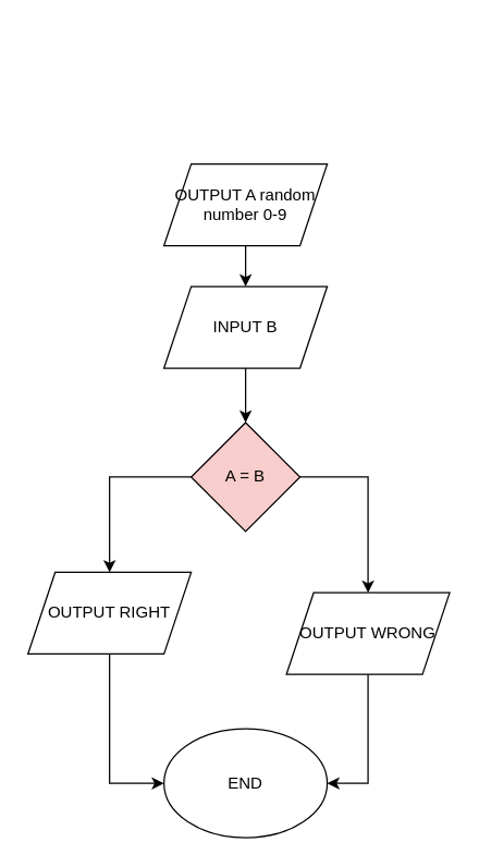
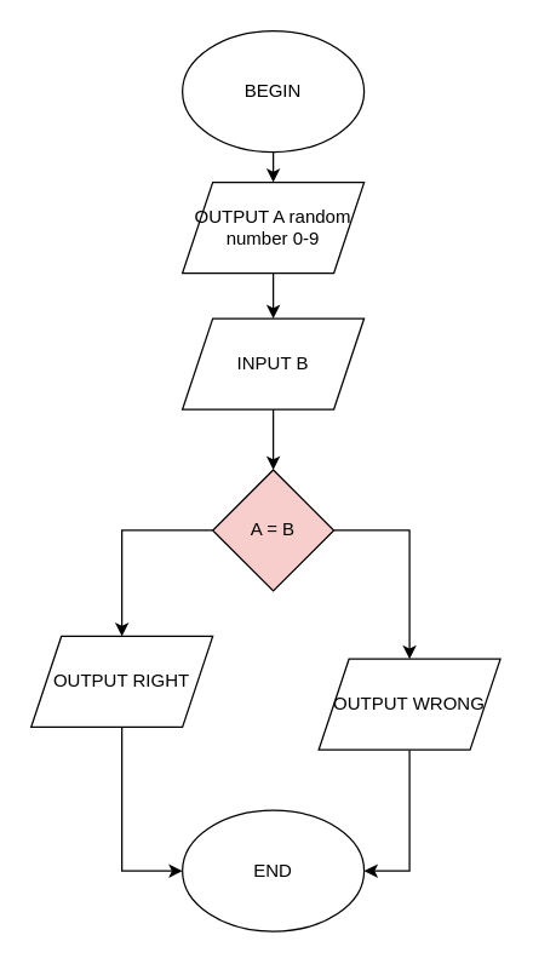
+ <mxCell id="3" value="BEGIN" style="ellipse;whiteSpace=wrap;html=1;" vertex="1" parent="1"><mxGeometry x="120" y="20" width="120" height="80" as="geometry" /></mxCell>
+ <mxCell id="2" style="edgeStyle=orthogonalEdgeStyle;rounded=0;orthogonalLoop=1;jettySize=auto;html=1;exitX=0.5;exitY=1;exitDx=0;exitDy=0;entryX=0.5;entryY=0;entryDx=0;entryDy=0;" edge="1" parent="1" source="3" target="5"><mxGeometry relative="1" as="geometry" /></mxCell>
